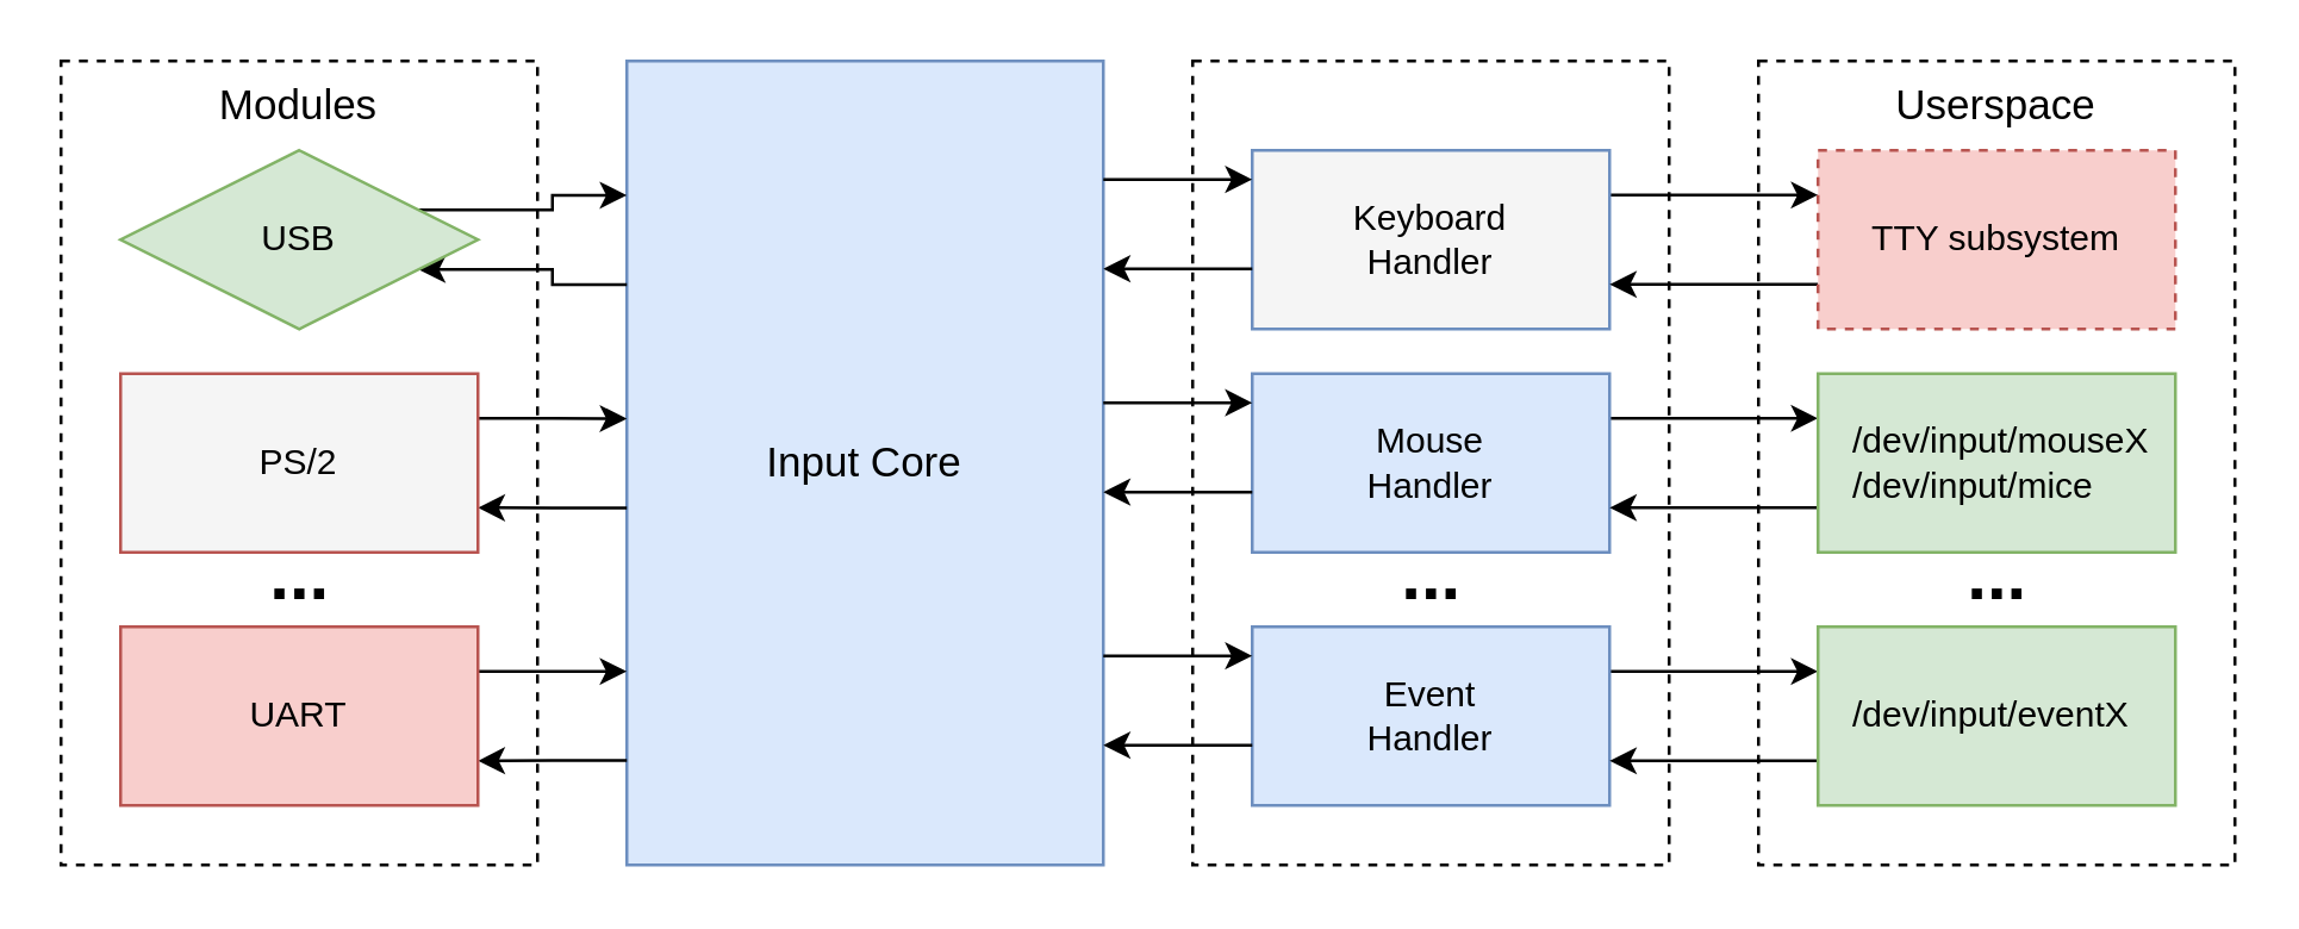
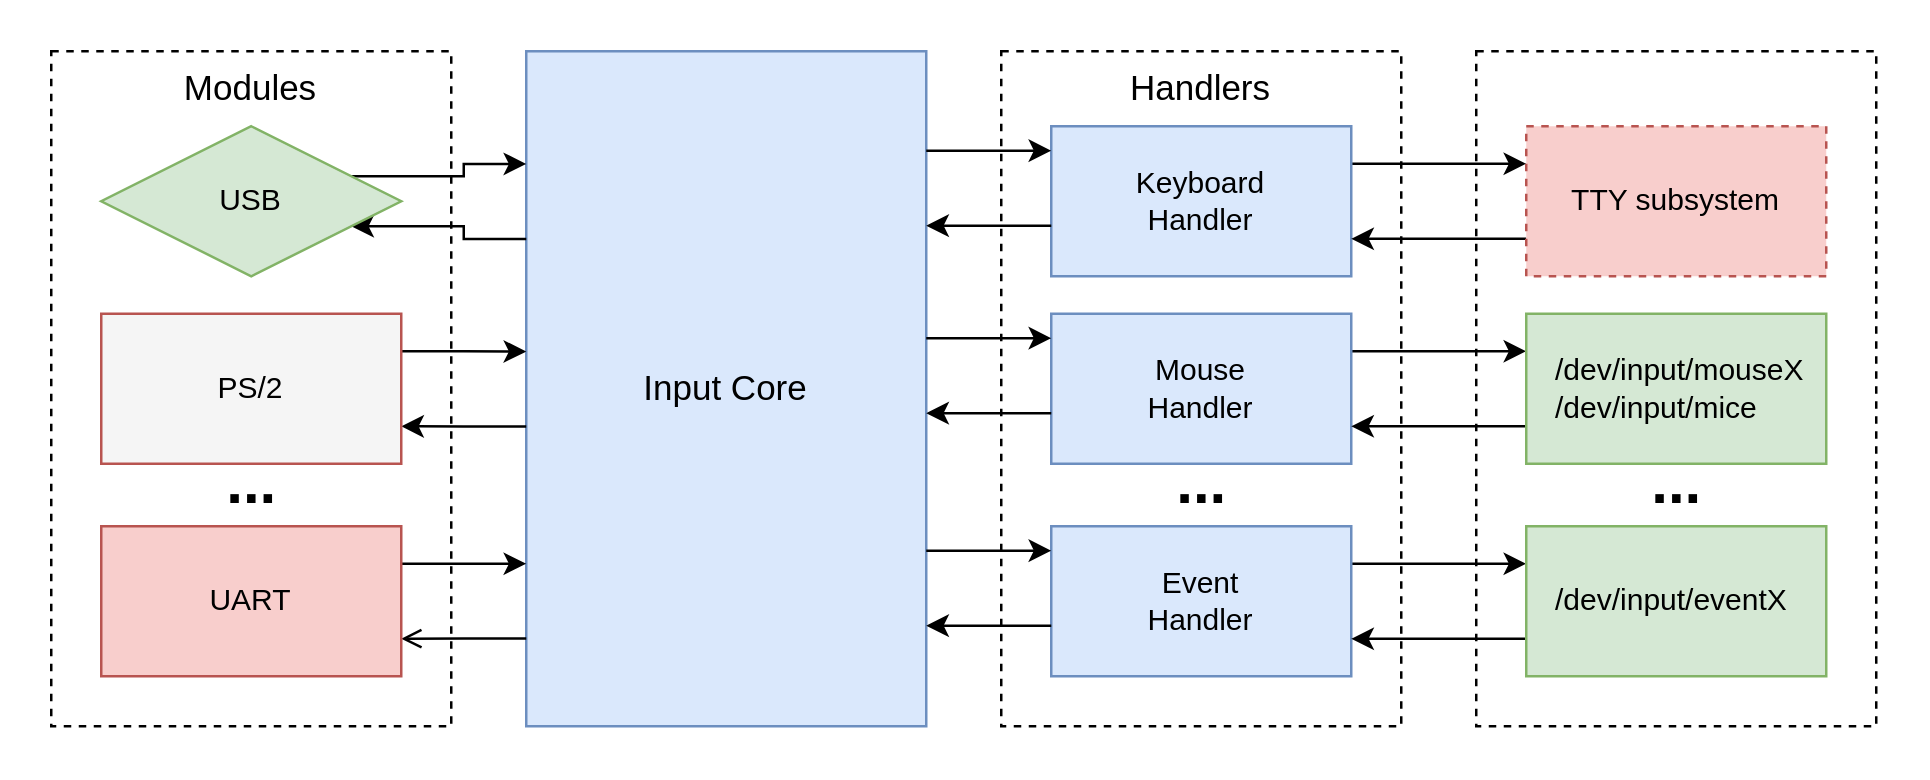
+ <mxCell id="23" value="Handlers" style="text;html=1;strokeColor=none;fillColor=none;align=center;verticalAlign=middle;whiteSpace=wrap;rounded=0;fontSize=14;" vertex="1" parent="1"><mxGeometry x="450" y="20" width="60" height="30" as="geometry" /></mxCell>
- <mxCell id="25" value="Userspace" style="text;html=1;strokeColor=none;fillColor=none;align=center;verticalAlign=middle;whiteSpace=wrap;rounded=0;fontSize=14;" vertex="1" parent="1"><mxGeometry x="630" y="20" width="80" height="30" as="geometry" /></mxCell>
- <mxCell id="18" value="Keyboard&lt;br&gt;Handler" style="rounded=0;whiteSpace=wrap;html=1;fillColor=#f5f5f5;strokeColor=#6c8ebf;" vertex="1" parent="1"><mxGeometry x="420" y="50" width="120" height="60" as="geometry" /></mxCell>
+ <mxCell id="18" value="Keyboard&lt;br&gt;Handler" style="rounded=0;whiteSpace=wrap;html=1;fillColor=#dae8fc;strokeColor=#6c8ebf;" vertex="1" parent="1"><mxGeometry x="420" y="50" width="120" height="60" as="geometry" /></mxCell>
- <mxCell id="9" style="edgeStyle=orthogonalEdgeStyle;rounded=0;orthogonalLoop=1;jettySize=auto;html=1;exitX=0;exitY=0.87;exitDx=0;exitDy=0;entryX=1;entryY=0.75;entryDx=0;entryDy=0;exitPerimeter=0;" edge="1" parent="1" source="3" target="10"><mxGeometry relative="1" as="geometry" /></mxCell>
+ <mxCell id="9" style="edgeStyle=orthogonalEdgeStyle;rounded=0;orthogonalLoop=1;jettySize=auto;html=1;exitX=0;exitY=0.87;exitDx=0;exitDy=0;entryX=1;entryY=0.75;entryDx=0;entryDy=0;exitPerimeter=0;endArrow=open;" edge="1" parent="1" source="3" target="10"><mxGeometry relative="1" as="geometry" /></mxCell>
